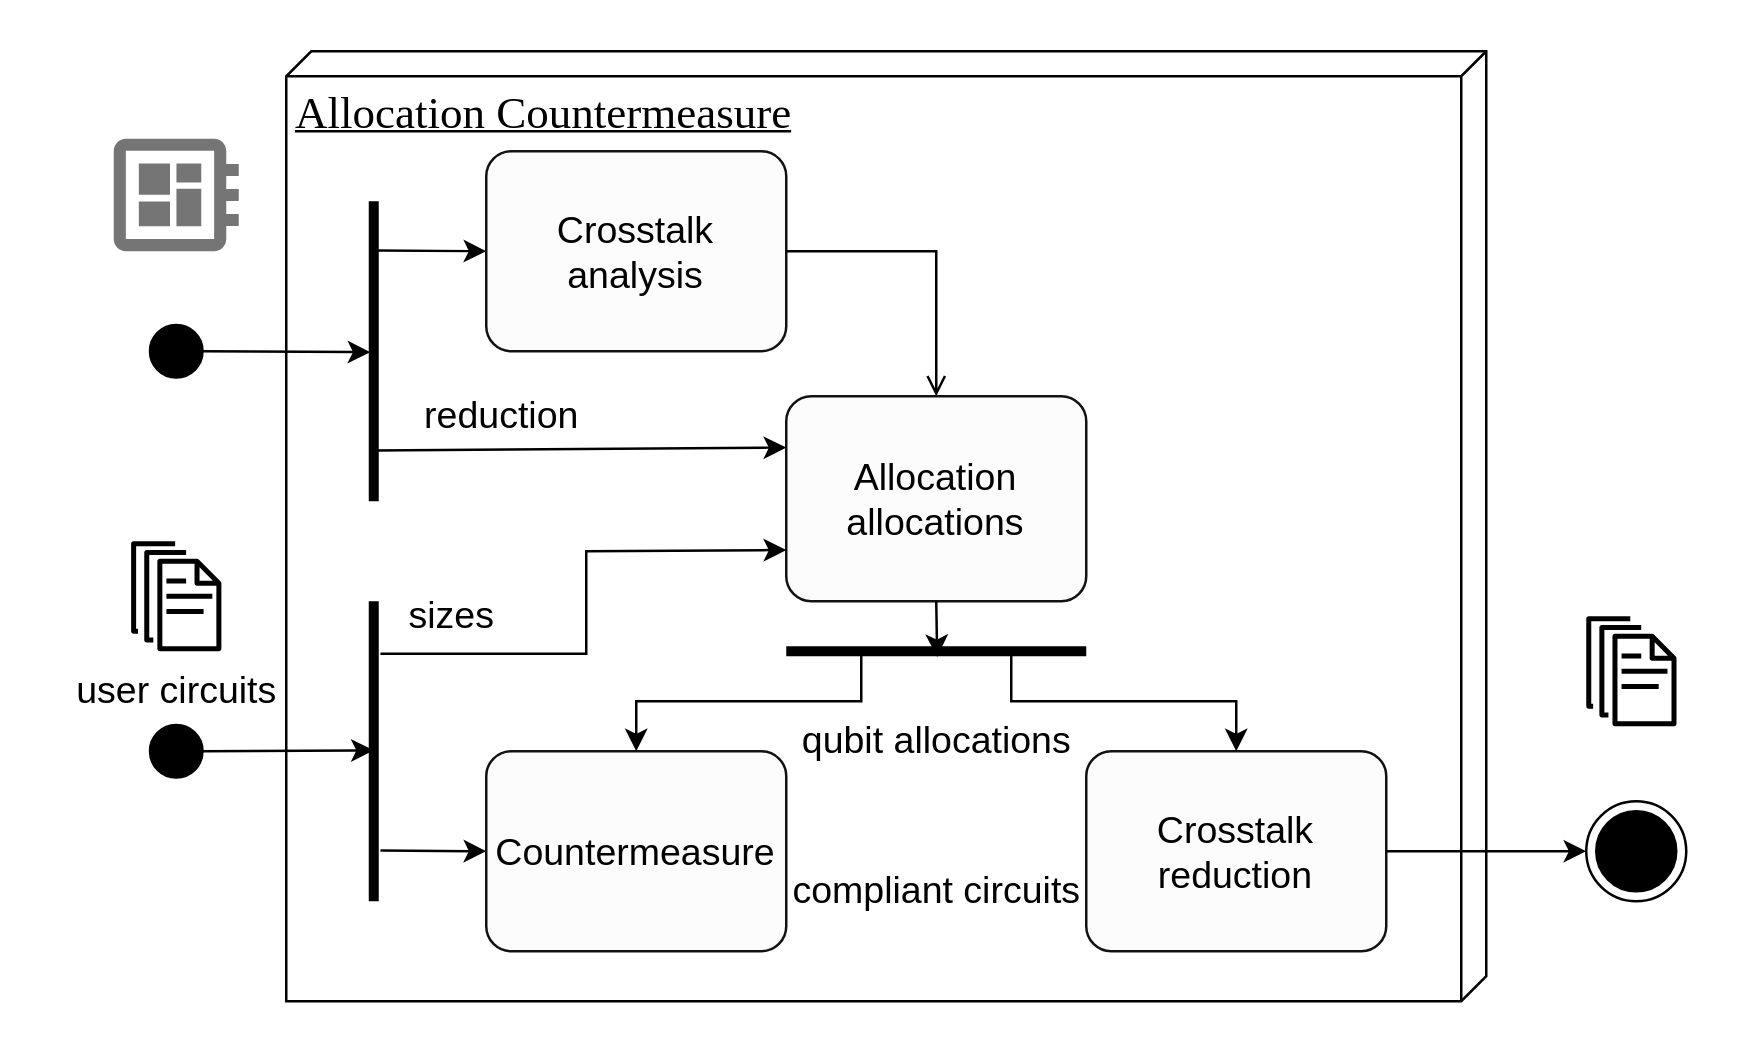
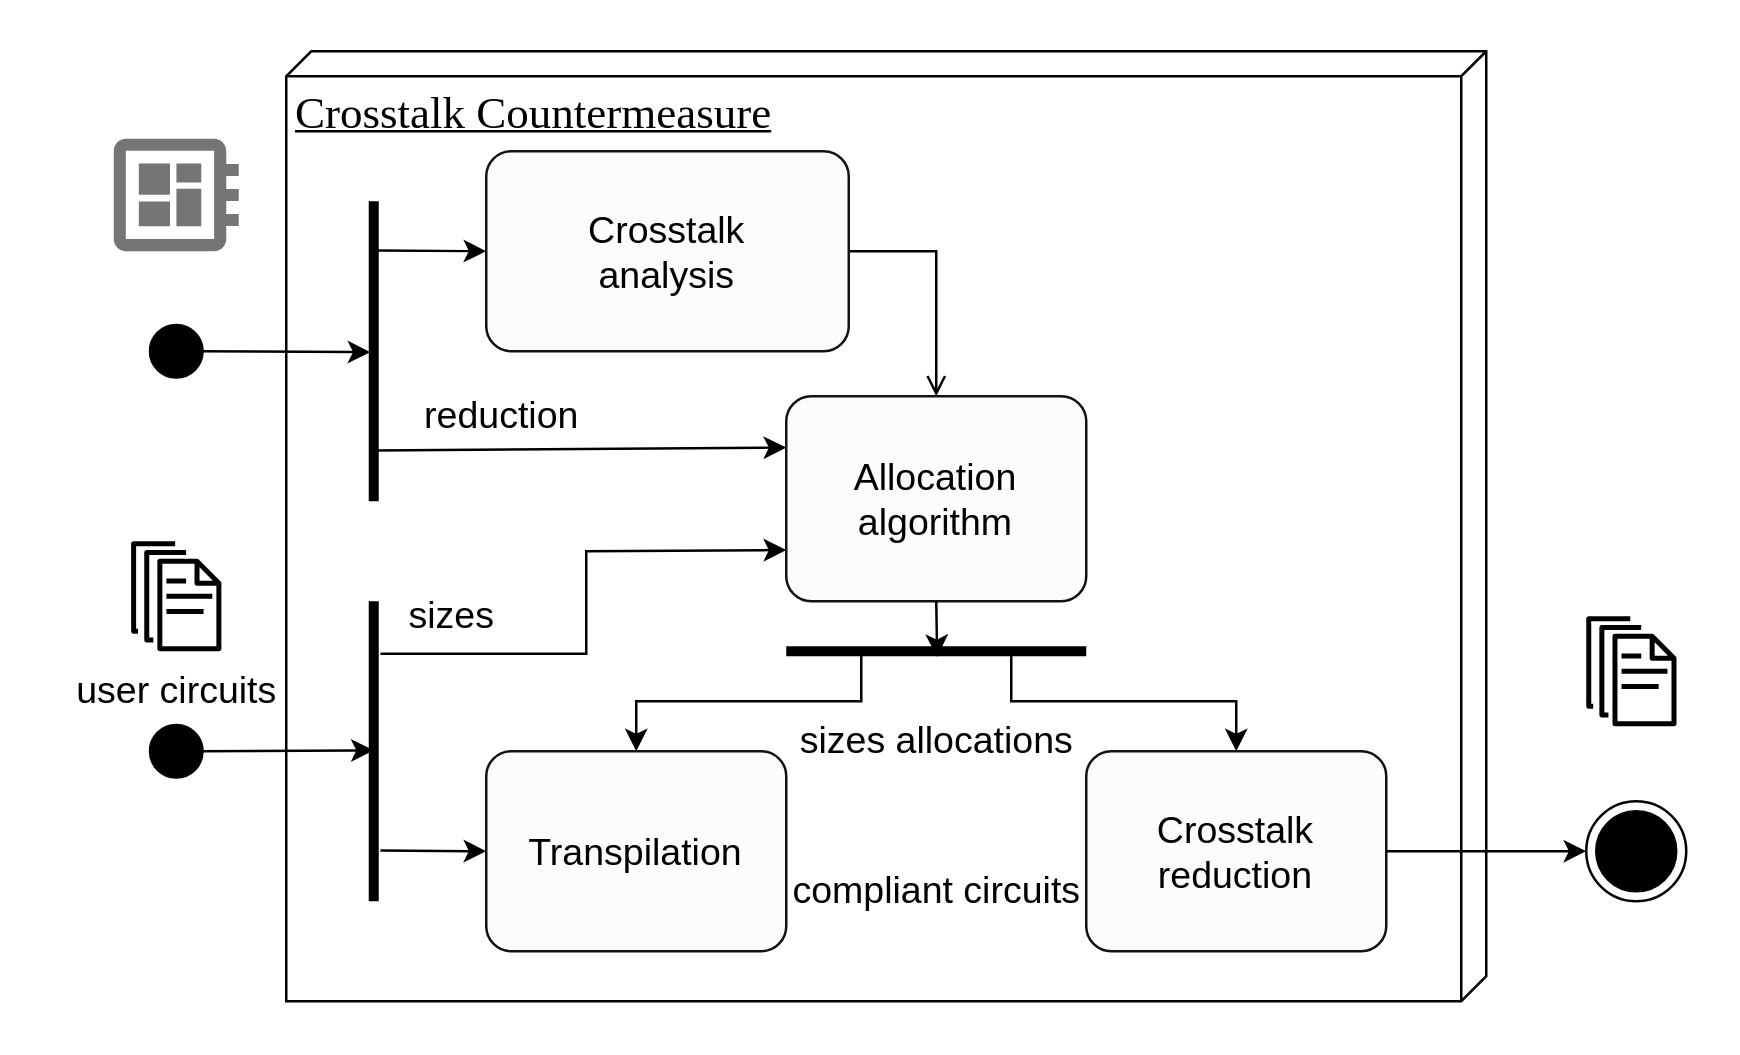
- <mxCell id="2" value="&lt;div align=&quot;left&quot;&gt;&lt;font style=&quot;font-size: 18px;&quot;&gt;Allocation Countermeasure&lt;br&gt;&lt;/font&gt;&lt;/div&gt;" style="verticalAlign=top;align=left;spacingTop=8;spacingLeft=2;spacingRight=12;shape=cube;size=10;direction=south;fontStyle=4;html=1;rounded=0;shadow=0;comic=0;labelBackgroundColor=none;strokeWidth=1;fontFamily=Verdana;fontSize=12;fillColor=none;" parent="1" vertex="1"><mxGeometry x="114" y="20" width="480" height="380" as="geometry" /></mxCell>
+ <mxCell id="2" value="&lt;div align=&quot;left&quot;&gt;&lt;font style=&quot;font-size: 18px;&quot;&gt;Crosstalk Countermeasure&lt;br&gt;&lt;/font&gt;&lt;/div&gt;" style="verticalAlign=top;align=left;spacingTop=8;spacingLeft=2;spacingRight=12;shape=cube;size=10;direction=south;fontStyle=4;html=1;rounded=0;shadow=0;comic=0;labelBackgroundColor=none;strokeWidth=1;fontFamily=Verdana;fontSize=12;fillColor=none;" parent="1" vertex="1"><mxGeometry x="114" y="20" width="480" height="380" as="geometry" /></mxCell>
- <mxCell id="4" value="&lt;div&gt;Crosstalk&lt;/div&gt;&lt;div&gt;analysis&lt;br&gt;&lt;/div&gt;" style="points=[[0.25,0,0],[0.5,0,0],[0.75,0,0],[1,0.25,0],[1,0.5,0],[1,0.75,0],[0.75,1,0],[0.5,1,0],[0.25,1,0],[0,0.75,0],[0,0.5,0],[0,0.25,0]];shape=mxgraph.bpmn.task;whiteSpace=wrap;rectStyle=rounded;size=10;html=1;taskMarker=abstract;strokeColor=#121212;fontSize=15;fillColor=#fdfcfc;" vertex="1" parent="1"><mxGeometry x="194" y="60" width="120" height="80" as="geometry" /></mxCell>
+ <mxCell id="4" value="&lt;div&gt;Crosstalk&lt;/div&gt;&lt;div&gt;analysis&lt;br&gt;&lt;/div&gt;" style="points=[[0.25,0,0],[0.5,0,0],[0.75,0,0],[1,0.25,0],[1,0.5,0],[1,0.75,0],[0.75,1,0],[0.5,1,0],[0.25,1,0],[0,0.75,0],[0,0.5,0],[0,0.25,0]];shape=mxgraph.bpmn.task;whiteSpace=wrap;rectStyle=rounded;size=10;html=1;taskMarker=abstract;strokeColor=#121212;fontSize=15;fillColor=#fdfcfc;" vertex="1" parent="1"><mxGeometry x="194" y="60" width="145" height="80" as="geometry" /></mxCell>
- <mxCell id="5" value="&lt;div&gt;Allocation&lt;/div&gt;&lt;div&gt;allocations&lt;br&gt;&lt;/div&gt;" style="points=[[0.25,0,0],[0.5,0,0],[0.75,0,0],[1,0.25,0],[1,0.5,0],[1,0.75,0],[0.75,1,0],[0.5,1,0],[0.25,1,0],[0,0.75,0],[0,0.5,0],[0,0.25,0]];shape=mxgraph.bpmn.task;whiteSpace=wrap;rectStyle=rounded;size=10;html=1;taskMarker=abstract;strokeColor=#121212;fontSize=15;fillColor=#fdfcfc;" vertex="1" parent="1"><mxGeometry x="314" y="158" width="120" height="82" as="geometry" /></mxCell>
+ <mxCell id="5" value="&lt;div&gt;Allocation&lt;/div&gt;&lt;div&gt;algorithm&lt;br&gt;&lt;/div&gt;" style="points=[[0.25,0,0],[0.5,0,0],[0.75,0,0],[1,0.25,0],[1,0.5,0],[1,0.75,0],[0.75,1,0],[0.5,1,0],[0.25,1,0],[0,0.75,0],[0,0.5,0],[0,0.25,0]];shape=mxgraph.bpmn.task;whiteSpace=wrap;rectStyle=rounded;size=10;html=1;taskMarker=abstract;strokeColor=#121212;fontSize=15;fillColor=#fdfcfc;" vertex="1" parent="1"><mxGeometry x="314" y="158" width="120" height="82" as="geometry" /></mxCell>
- <mxCell id="28" value="qubit allocations" style="text;html=1;align=center;verticalAlign=middle;resizable=0;points=[];autosize=1;strokeColor=none;fillColor=none;fontSize=15;" vertex="1" parent="1"><mxGeometry x="309" y="280" width="130" height="30" as="geometry" /></mxCell>
+ <mxCell id="28" value="sizes allocations" style="text;html=1;align=center;verticalAlign=middle;resizable=0;points=[];autosize=1;strokeColor=none;fillColor=none;fontSize=15;" vertex="1" parent="1"><mxGeometry x="309" y="280" width="130" height="30" as="geometry" /></mxCell>
- <mxCell id="6" value="Countermeasure" style="points=[[0.25,0,0],[0.5,0,0],[0.75,0,0],[1,0.25,0],[1,0.5,0],[1,0.75,0],[0.75,1,0],[0.5,1,0],[0.25,1,0],[0,0.75,0],[0,0.5,0],[0,0.25,0]];shape=mxgraph.bpmn.task;whiteSpace=wrap;rectStyle=rounded;size=10;html=1;taskMarker=abstract;strokeColor=#121212;fontSize=15;fillColor=#fdfcfc;" vertex="1" parent="1"><mxGeometry x="194" y="300" width="120" height="80" as="geometry" /></mxCell>
+ <mxCell id="6" value="Transpilation" style="points=[[0.25,0,0],[0.5,0,0],[0.75,0,0],[1,0.25,0],[1,0.5,0],[1,0.75,0],[0.75,1,0],[0.5,1,0],[0.25,1,0],[0,0.75,0],[0,0.5,0],[0,0.25,0]];shape=mxgraph.bpmn.task;whiteSpace=wrap;rectStyle=rounded;size=10;html=1;taskMarker=abstract;strokeColor=#121212;fontSize=15;fillColor=#fdfcfc;" vertex="1" parent="1"><mxGeometry x="194" y="300" width="120" height="80" as="geometry" /></mxCell>
